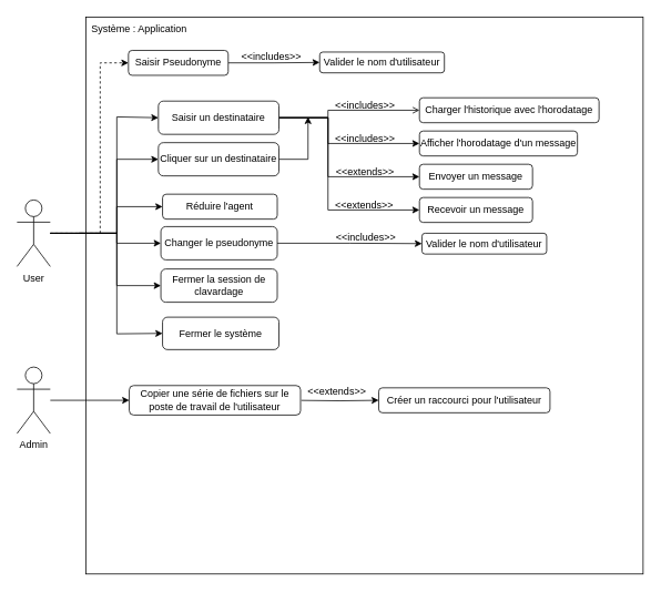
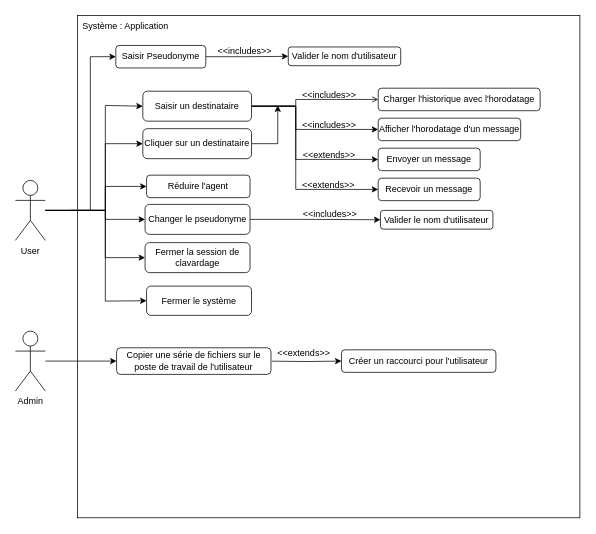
- <mxCell id="4" style="edgeStyle=orthogonalEdgeStyle;rounded=0;orthogonalLoop=1;jettySize=auto;html=1;entryX=0;entryY=0.5;entryDx=0;entryDy=0;dashed=1;" parent="1" source="9" target="13" edge="1"><mxGeometry relative="1" as="geometry"><Array as="points"><mxPoint x="120" y="280" /><mxPoint x="120" y="75" /></Array></mxGeometry></mxCell>
+ <mxCell id="4" style="edgeStyle=orthogonalEdgeStyle;rounded=0;orthogonalLoop=1;jettySize=auto;html=1;entryX=0;entryY=0.5;entryDx=0;entryDy=0;" parent="1" source="9" target="13" edge="1"><mxGeometry relative="1" as="geometry"><Array as="points"><mxPoint x="120" y="280" /><mxPoint x="120" y="75" /></Array></mxGeometry></mxCell>
